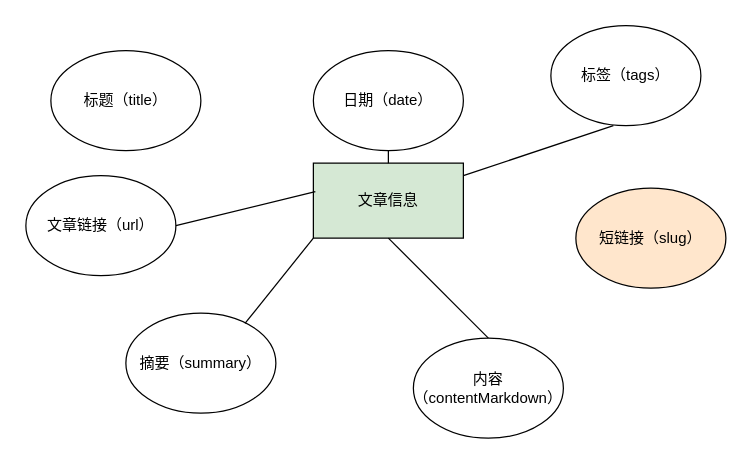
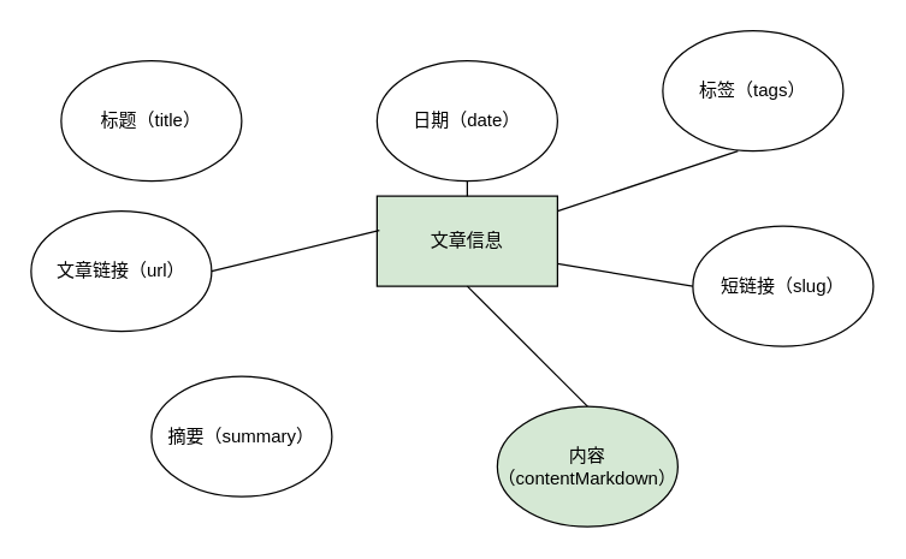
+ <mxCell id="13" value="" style="endArrow=none;html=1;rounded=0;exitX=1;exitY=0.75;exitDx=0;exitDy=0;entryX=0;entryY=0.5;entryDx=0;entryDy=0;" edge="1" parent="1" source="2" target="6"><mxGeometry width="50" height="50" relative="1" as="geometry"><mxPoint x="390" y="200" as="sourcePoint" /><mxPoint x="440" y="150" as="targetPoint" /></mxGeometry></mxCell>
- <mxCell id="6" value="短链接（slug）" style="ellipse;whiteSpace=wrap;html=1;fillColor=#ffe6cc;" vertex="1" parent="1"><mxGeometry x="460" y="150" width="120" height="80" as="geometry" /></mxCell>
+ <mxCell id="6" value="短链接（slug）" style="ellipse;whiteSpace=wrap;html=1;" vertex="1" parent="1"><mxGeometry x="460" y="150" width="120" height="80" as="geometry" /></mxCell>
- <mxCell id="9" value="" style="endArrow=none;html=1;rounded=0;entryX=0;entryY=1;entryDx=0;entryDy=0;exitX=0.794;exitY=0.103;exitDx=0;exitDy=0;exitPerimeter=0;" edge="1" parent="1" source="7" target="2"><mxGeometry width="50" height="50" relative="1" as="geometry"><mxPoint x="150" y="230" as="sourcePoint" /><mxPoint x="200" y="180" as="targetPoint" /></mxGeometry></mxCell>
- <mxCell id="8" value="内容（contentMarkdown）" style="ellipse;whiteSpace=wrap;html=1;" vertex="1" parent="1"><mxGeometry x="330" y="270" width="120" height="80" as="geometry" /></mxCell>
+ <mxCell id="8" value="内容（contentMarkdown）" style="ellipse;whiteSpace=wrap;html=1;fillColor=#d5e8d4;" vertex="1" parent="1"><mxGeometry x="330" y="270" width="120" height="80" as="geometry" /></mxCell>
